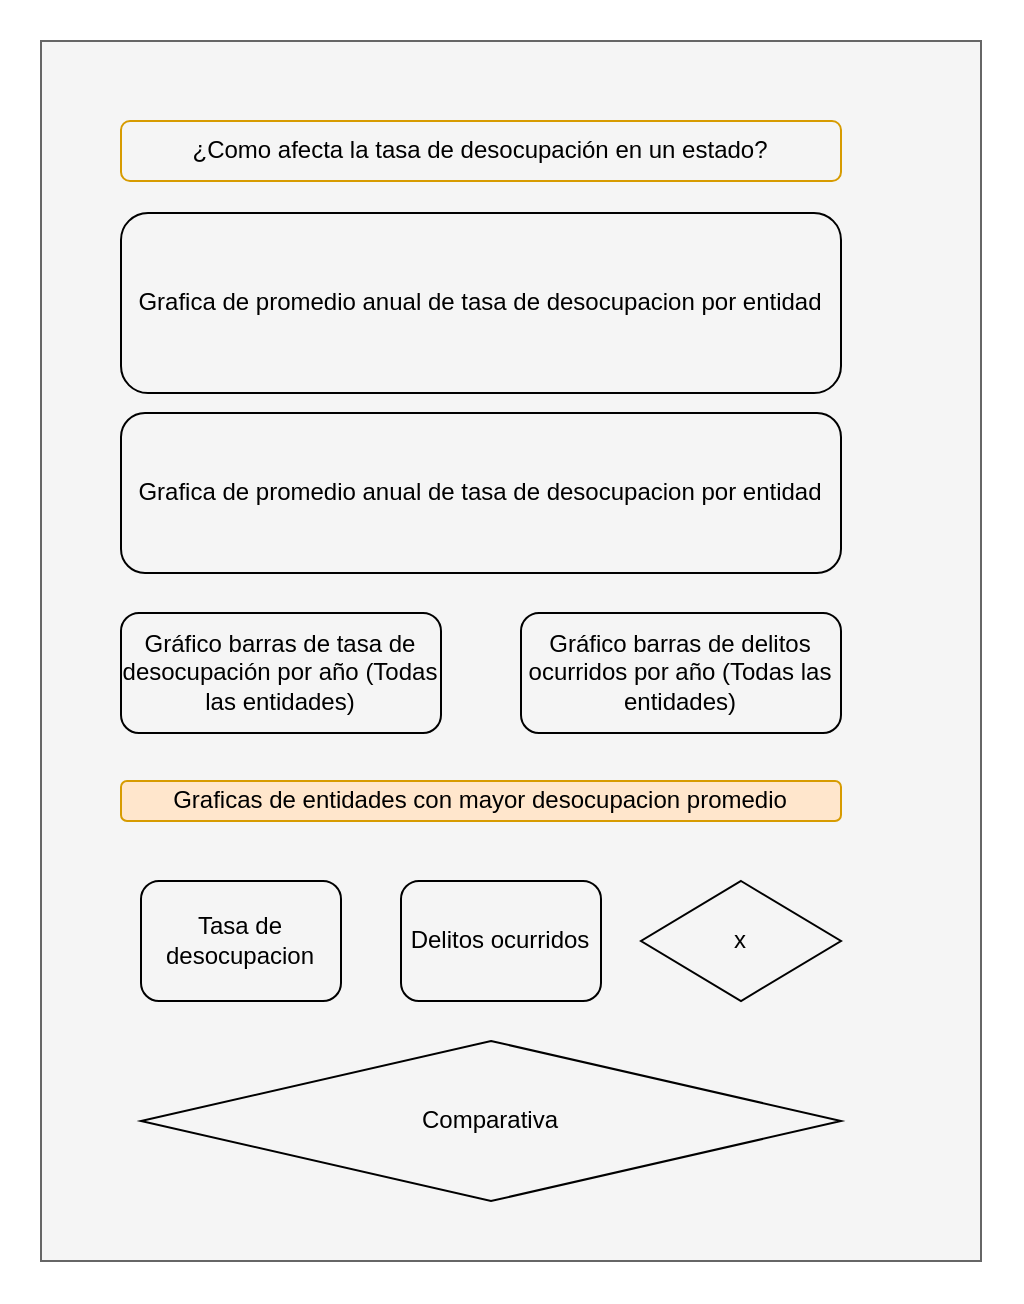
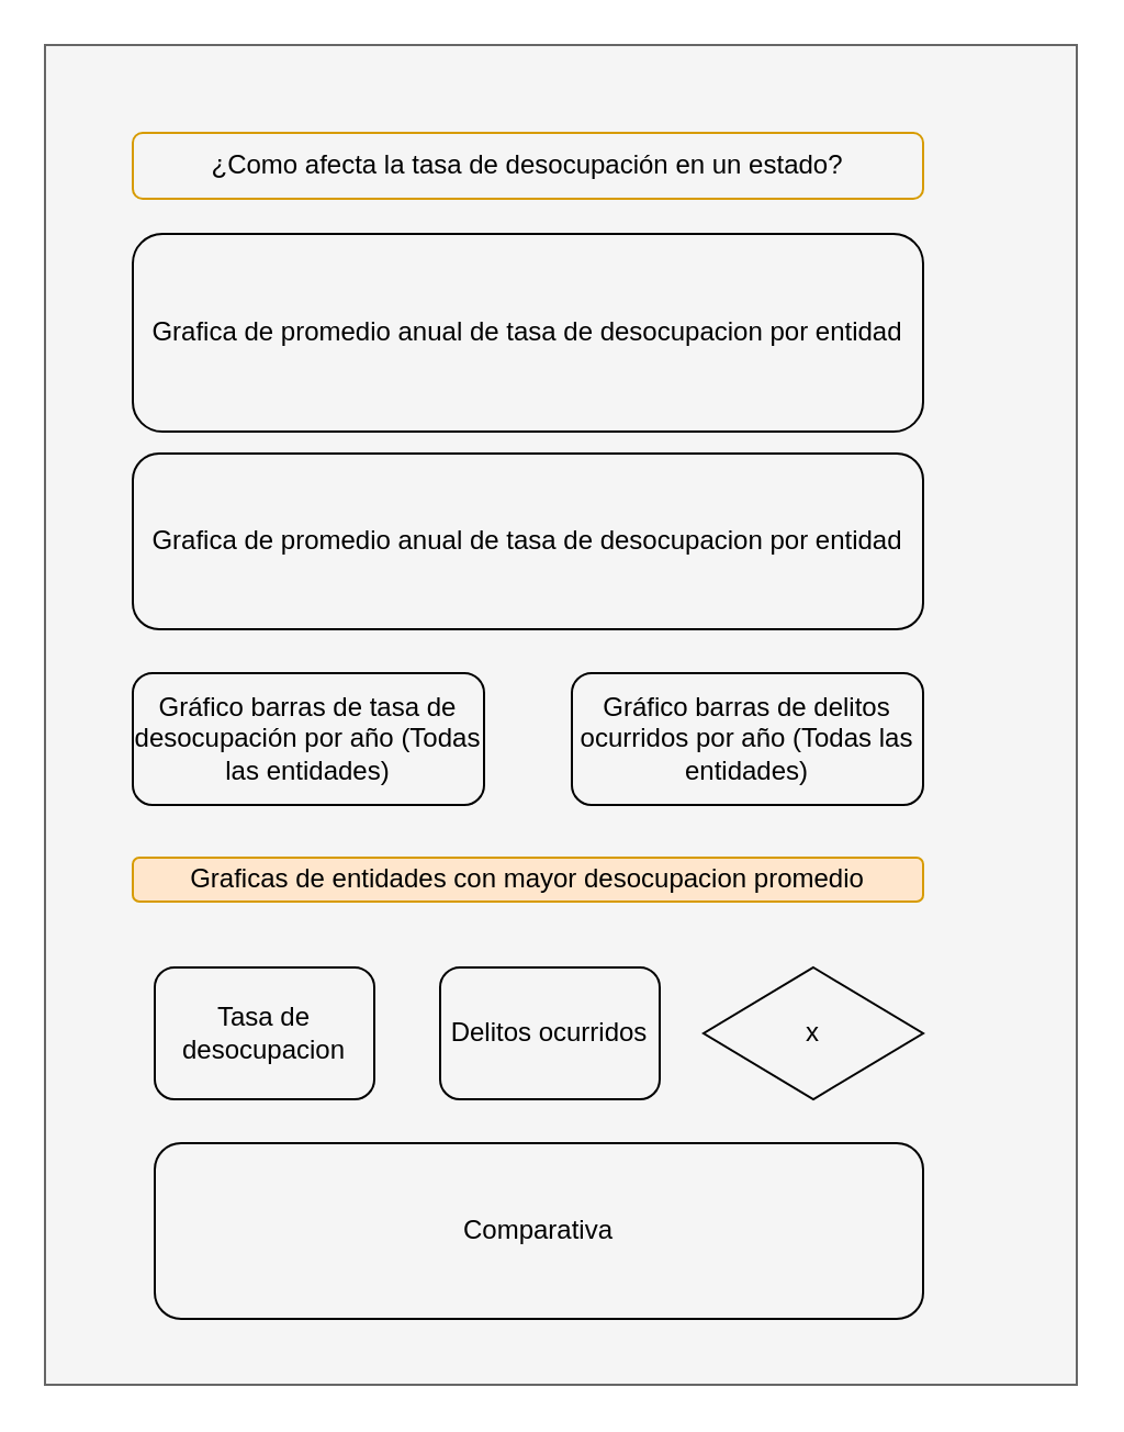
- <mxCell id="12" value="Comparativa" style="rhombus;whiteSpace=wrap;html=1;fillColor=none;" vertex="1" parent="1"><mxGeometry x="70" y="520" width="350" height="80" as="geometry" /></mxCell>
+ <mxCell id="12" value="Comparativa" style="rounded=1;whiteSpace=wrap;html=1;fillColor=none;" vertex="1" parent="1"><mxGeometry x="70" y="520" width="350" height="80" as="geometry" /></mxCell>
